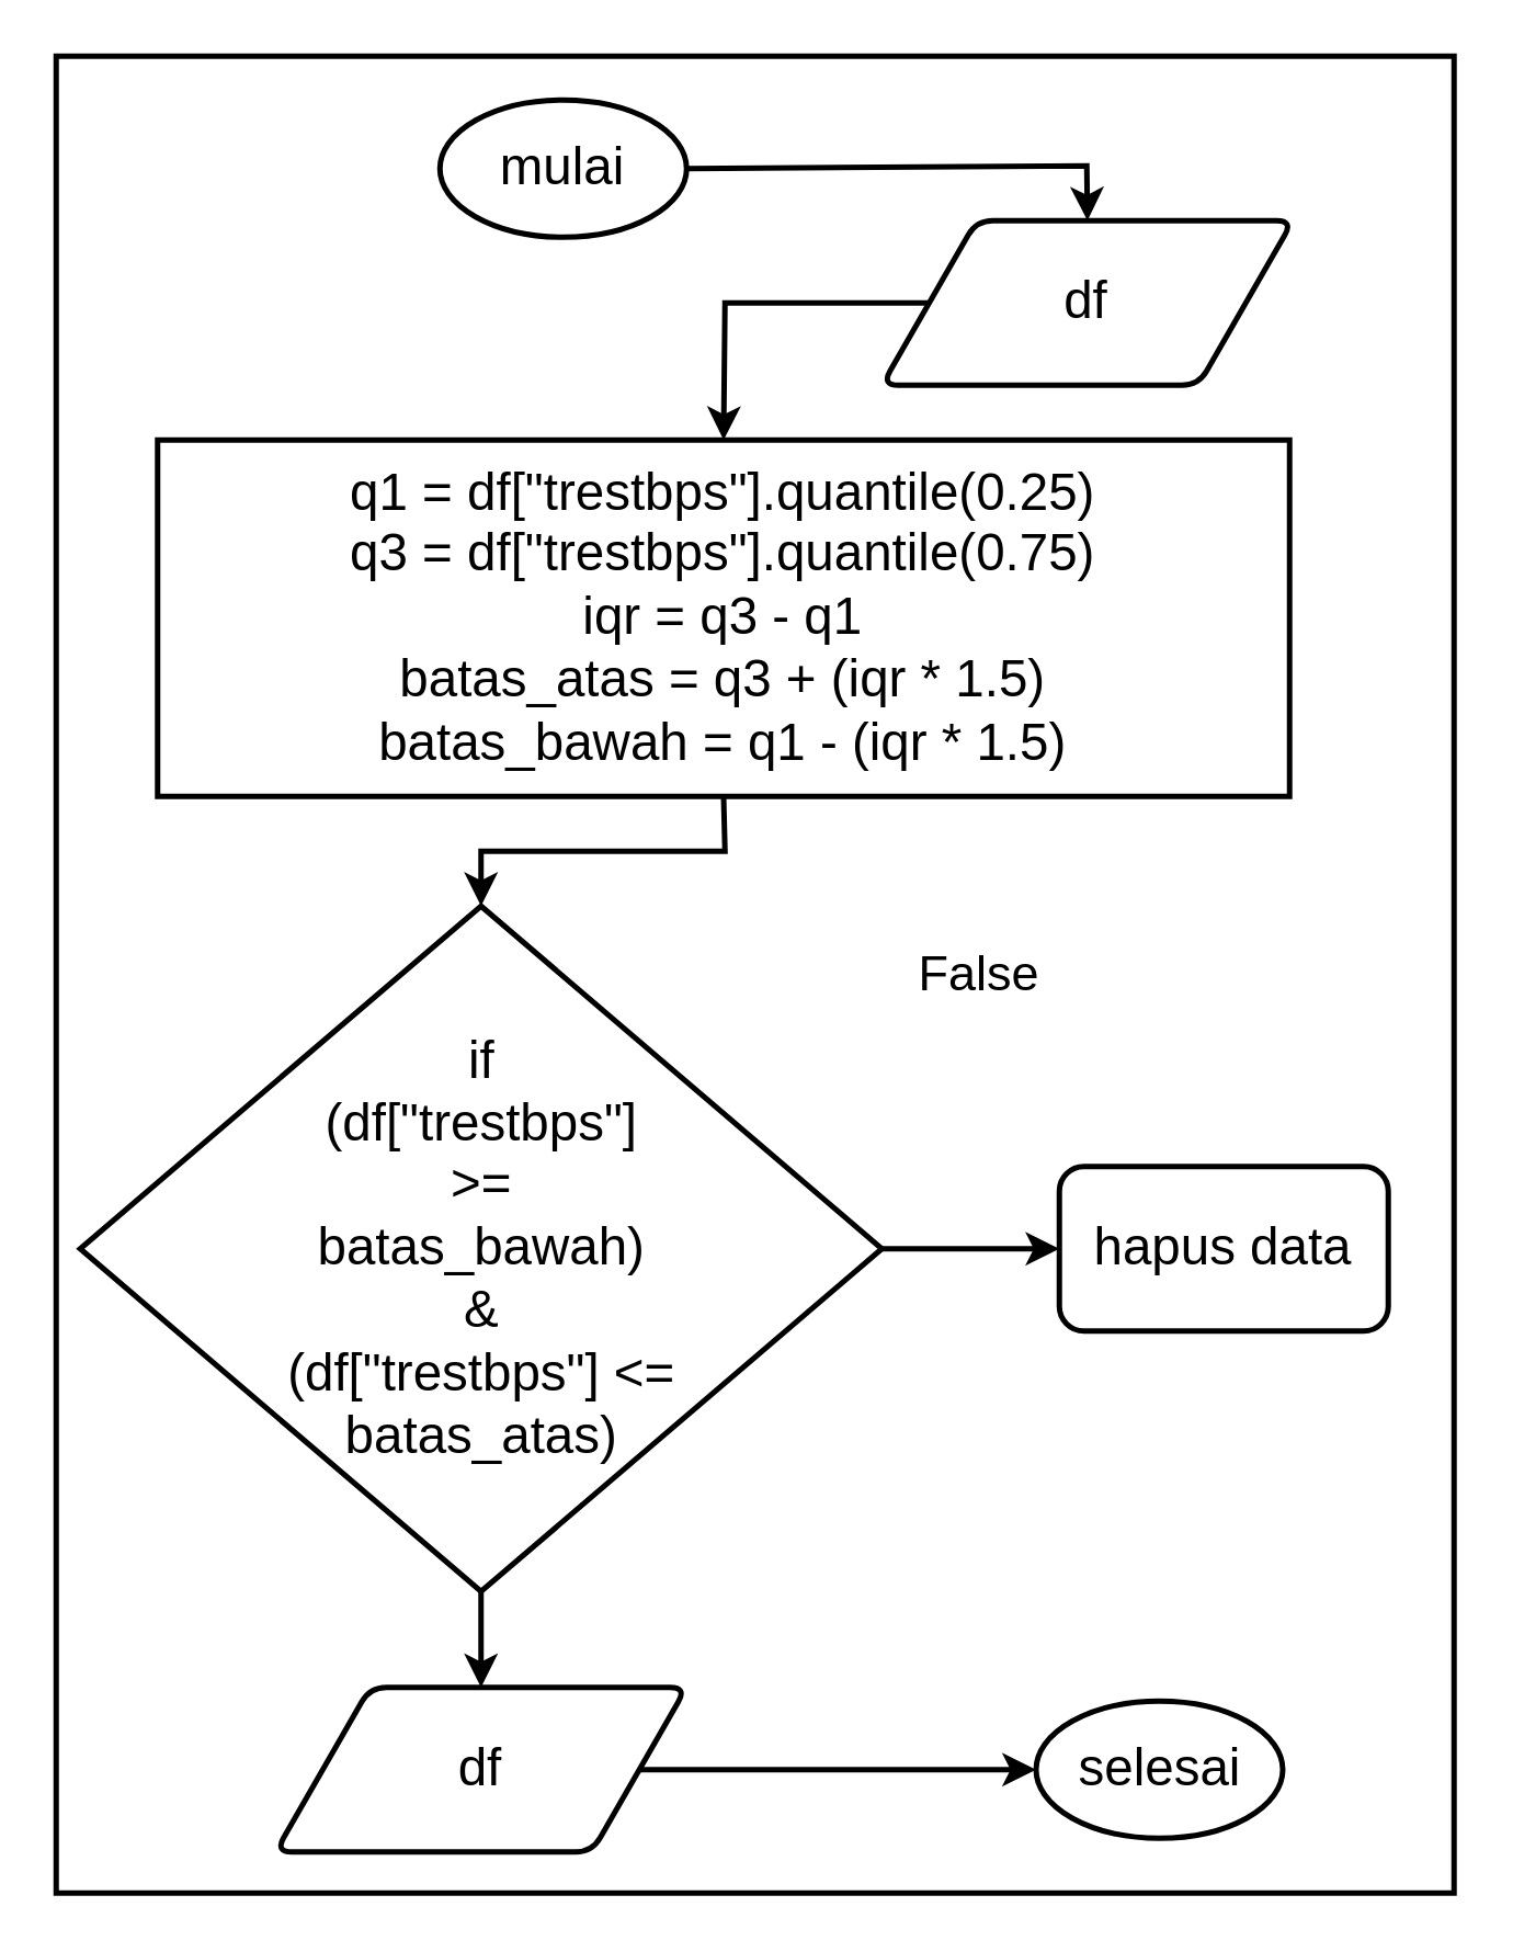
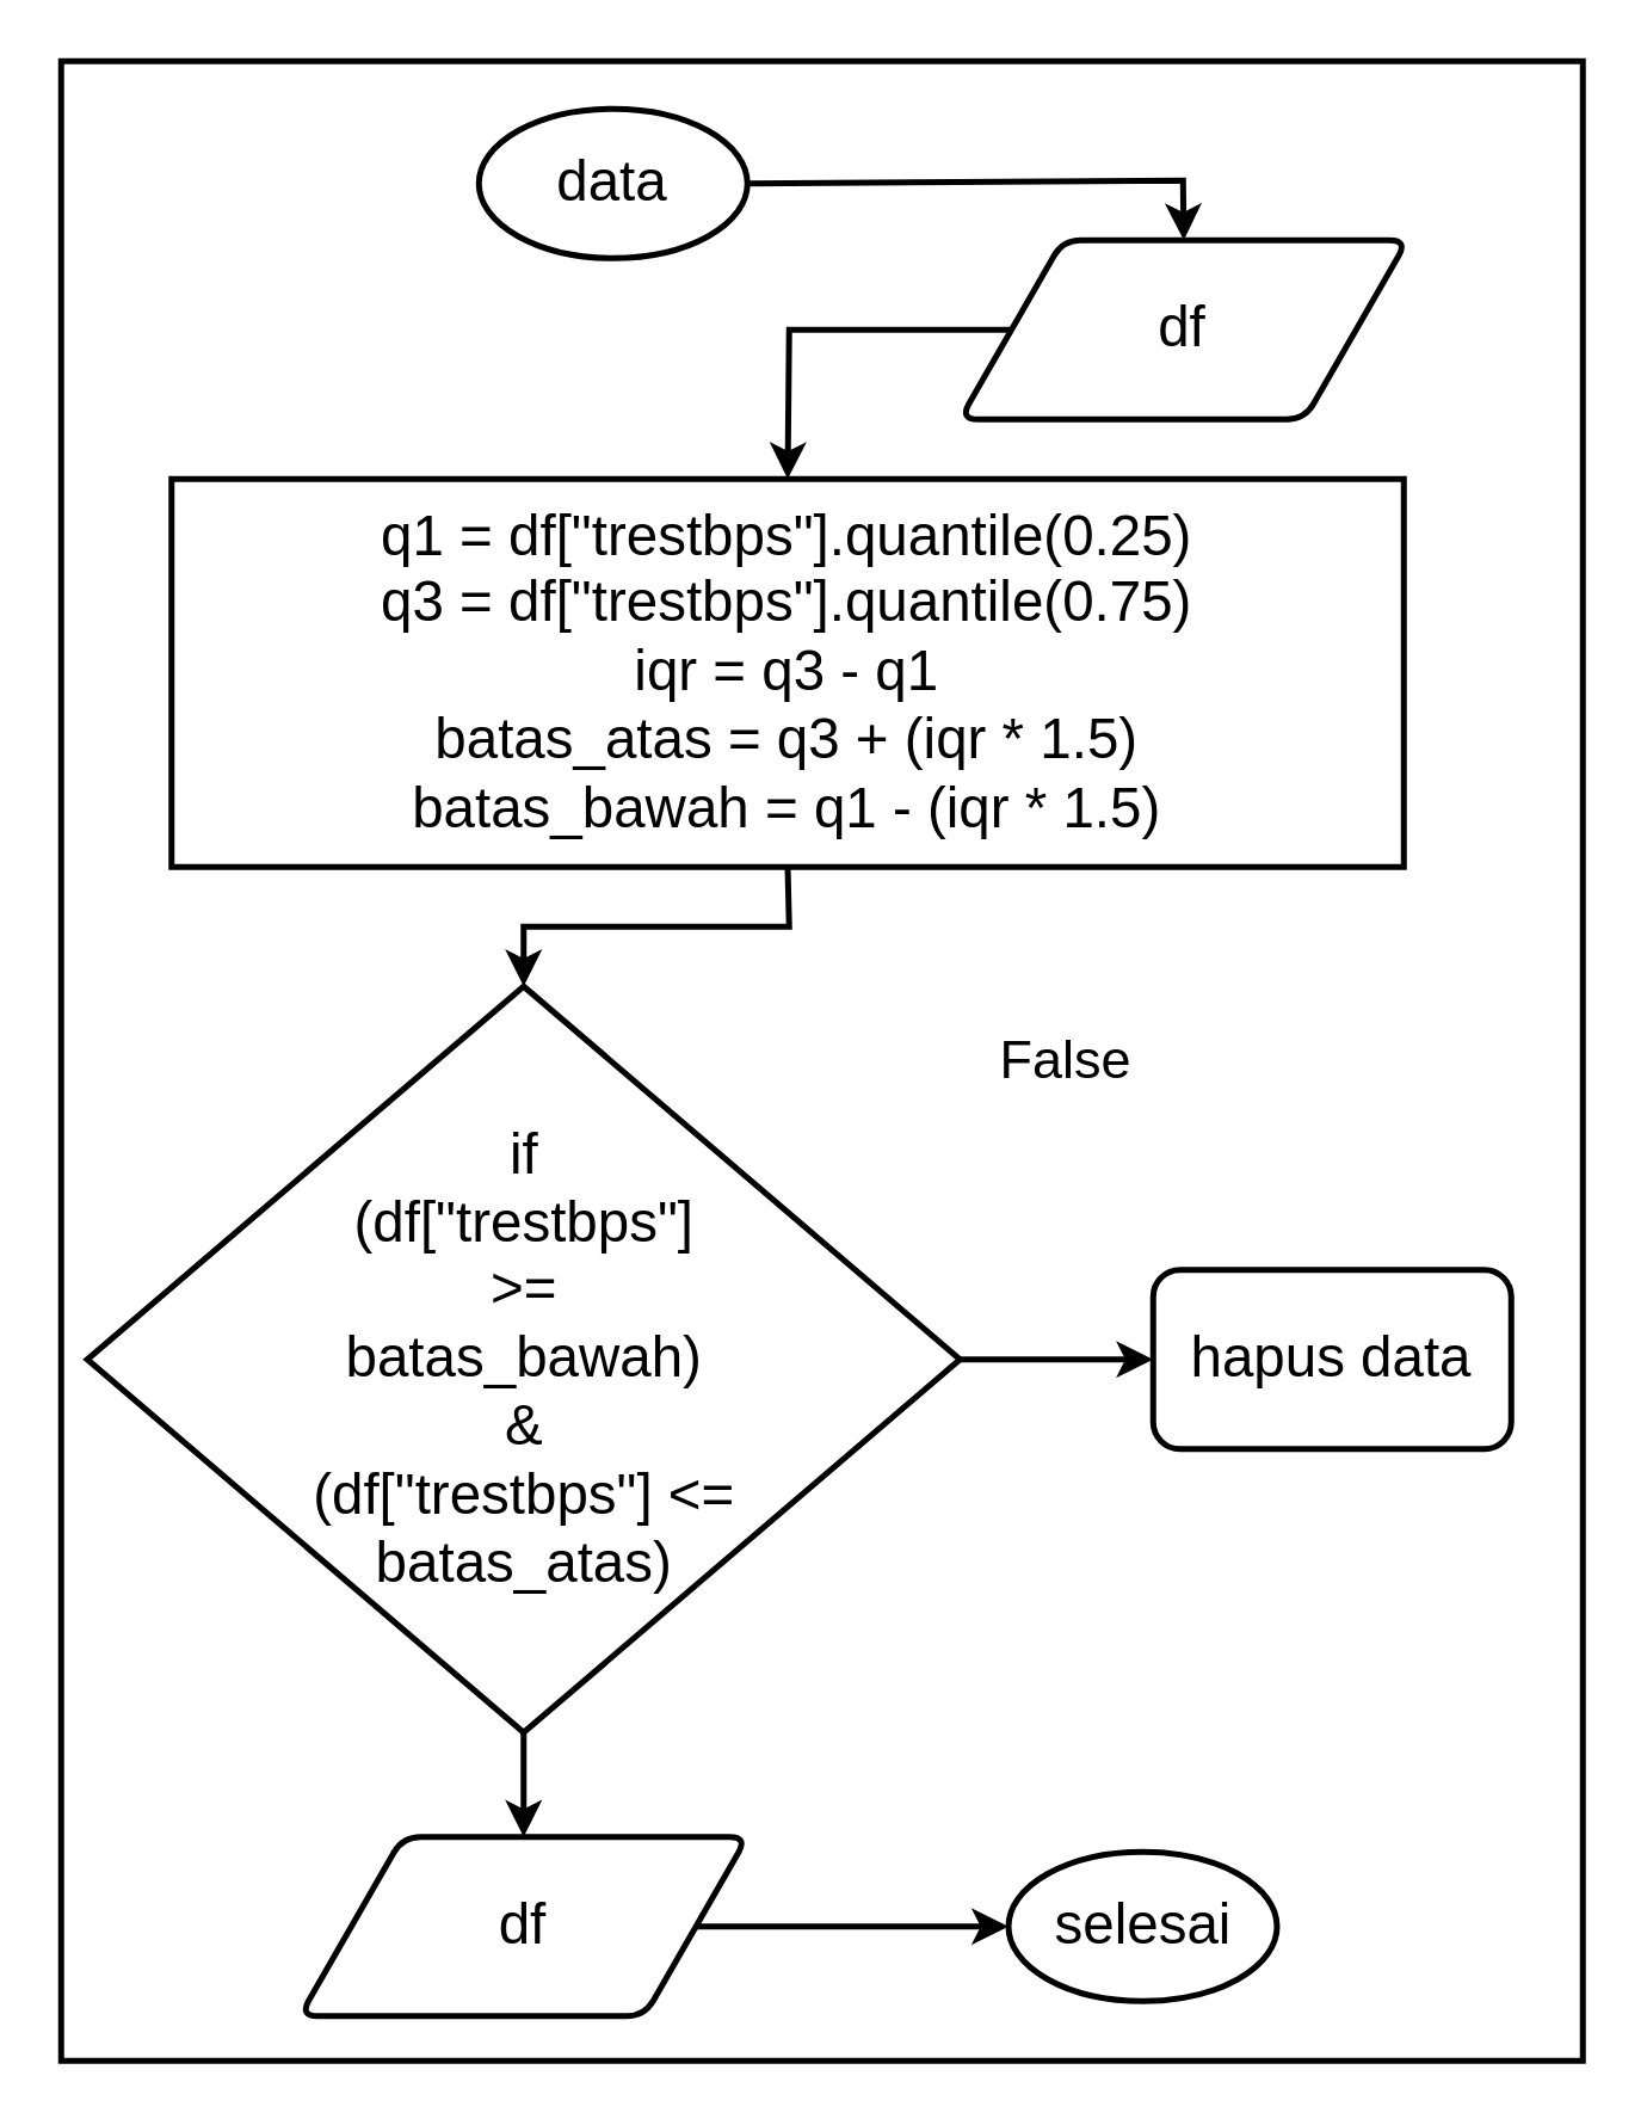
- <mxCell id="4" value="&lt;font style=&quot;font-size: 19px&quot;&gt;mulai&lt;/font&gt;" style="strokeWidth=2;html=1;shape=mxgraph.flowchart.start_1;whiteSpace=wrap;container=0;" parent="2" vertex="1"><mxGeometry x="140" y="16" width="90" height="50" as="geometry" /></mxCell>
+ <mxCell id="4" value="&lt;font style=&quot;font-size: 19px&quot;&gt;data&lt;/font&gt;" style="strokeWidth=2;html=1;shape=mxgraph.flowchart.start_1;whiteSpace=wrap;container=0;" parent="2" vertex="1"><mxGeometry x="140" y="16" width="90" height="50" as="geometry" /></mxCell>
- <mxCell id="6" value="&lt;font style=&quot;font-size: 19px&quot;&gt;selesai&lt;/font&gt;" style="strokeWidth=2;html=1;shape=mxgraph.flowchart.start_1;whiteSpace=wrap;container=0;" parent="2" vertex="1"><mxGeometry x="357.5" y="600" width="90" height="50" as="geometry" /></mxCell>
+ <mxCell id="6" value="&lt;font style=&quot;font-size: 19px&quot;&gt;selesai&lt;/font&gt;" style="strokeWidth=2;html=1;shape=mxgraph.flowchart.start_1;whiteSpace=wrap;container=0;" parent="2" vertex="1"><mxGeometry x="317.5" y="600" width="90" height="50" as="geometry" /></mxCell>
